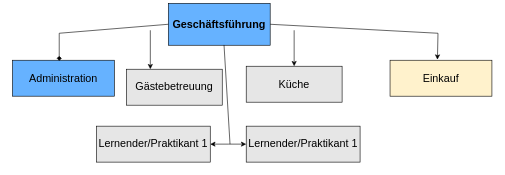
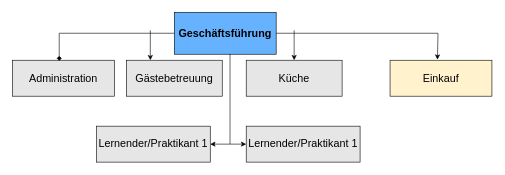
- <mxCell id="2" value="&lt;b&gt;&lt;font style=&quot;font-size: 18px;&quot;&gt;Geschäftsführung&lt;/font&gt;&lt;/b&gt;" style="rounded=0;whiteSpace=wrap;html=1;fillColor=#66B2FF;" vertex="1" parent="1"><mxGeometry x="280" y="5" width="170" height="70" as="geometry" /></mxCell>
+ <mxCell id="2" value="&lt;b&gt;&lt;font style=&quot;font-size: 18px;&quot;&gt;Geschäftsführung&lt;/font&gt;&lt;/b&gt;" style="rounded=0;whiteSpace=wrap;html=1;fillColor=#66B2FF;" vertex="1" parent="1"><mxGeometry x="290" y="20" width="170" height="70" as="geometry" /></mxCell>
- <mxCell id="3" value="Administration" style="rounded=0;whiteSpace=wrap;html=1;fontSize=18;fillColor=#66b2ff;" vertex="1" parent="1"><mxGeometry x="20" y="100" width="170" height="60" as="geometry" /></mxCell>
+ <mxCell id="3" value="Administration" style="rounded=0;whiteSpace=wrap;html=1;fontSize=18;fillColor=#E6E6E6;" vertex="1" parent="1"><mxGeometry x="20" y="100" width="170" height="60" as="geometry" /></mxCell>
- <mxCell id="8" value="Küche" style="rounded=0;whiteSpace=wrap;html=1;fontSize=18;fillColor=#E6E6E6;" vertex="1" parent="1"><mxGeometry x="410" y="110" width="160" height="60" as="geometry" /></mxCell>
+ <mxCell id="8" value="Küche" style="rounded=0;whiteSpace=wrap;html=1;fontSize=18;fillColor=#E6E6E6;" vertex="1" parent="1"><mxGeometry x="410" y="100" width="160" height="60" as="geometry" /></mxCell>
- <mxCell id="7" value="Gästebetreuung" style="rounded=0;whiteSpace=wrap;html=1;fontSize=18;fillColor=#E6E6E6;" vertex="1" parent="1"><mxGeometry x="210" y="115" width="160" height="60" as="geometry" /></mxCell>
+ <mxCell id="7" value="Gästebetreuung" style="rounded=0;whiteSpace=wrap;html=1;fontSize=18;fillColor=#E6E6E6;" vertex="1" parent="1"><mxGeometry x="210" y="100" width="160" height="60" as="geometry" /></mxCell>
